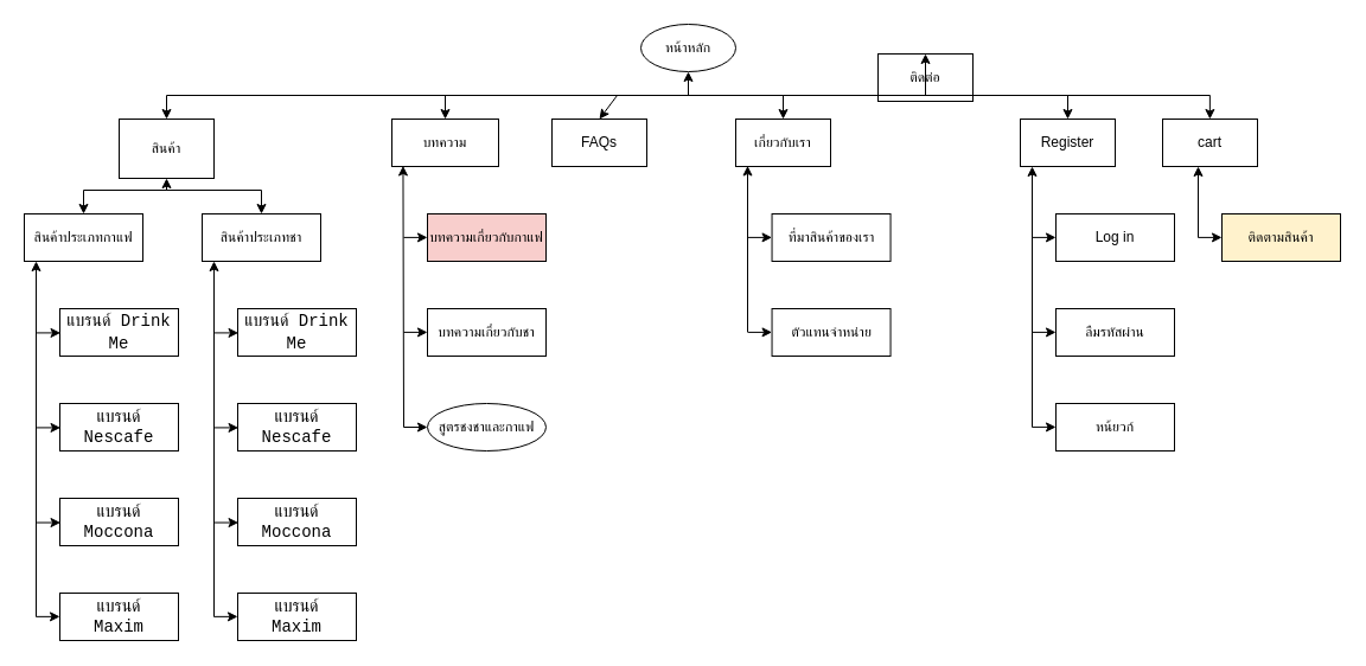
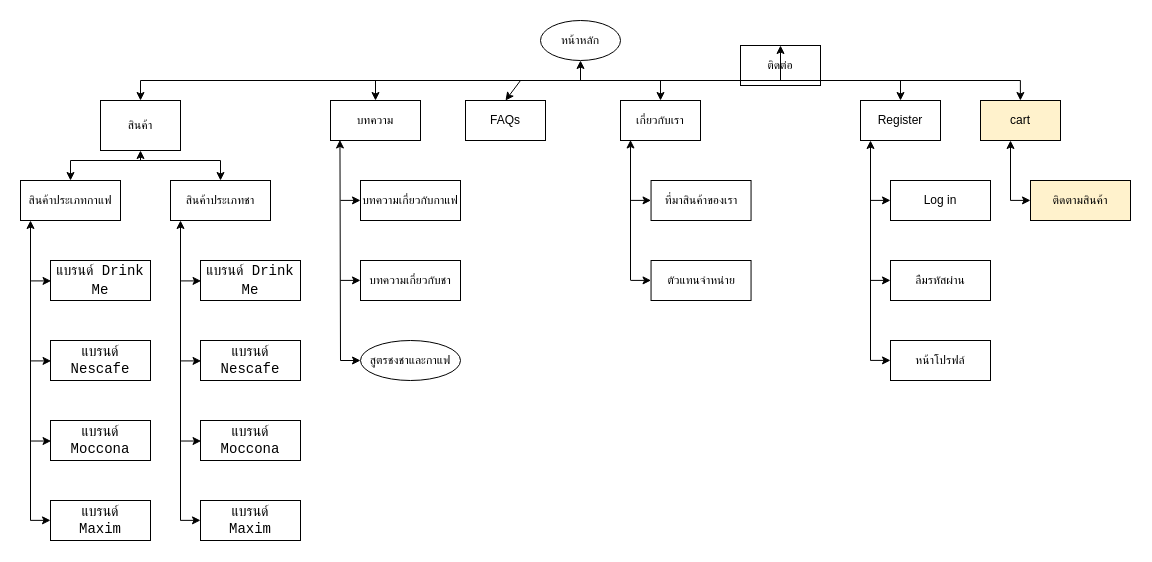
- <mxCell id="53" value="cart" style="rounded=0;whiteSpace=wrap;html=1;" vertex="1" parent="1"><mxGeometry x="980" y="100" width="80" height="40" as="geometry" /></mxCell>
+ <mxCell id="53" value="cart" style="rounded=0;whiteSpace=wrap;html=1;fillColor=#fff2cc;" vertex="1" parent="1"><mxGeometry x="980" y="100" width="80" height="40" as="geometry" /></mxCell>
- <mxCell id="19" value="บทความเกี่ยวกับกาแฟ" style="rounded=0;whiteSpace=wrap;html=1;fillColor=#f8cecc;" vertex="1" parent="1"><mxGeometry x="360" y="180" width="100" height="40" as="geometry" /></mxCell>
+ <mxCell id="19" value="บทความเกี่ยวกับกาแฟ" style="rounded=0;whiteSpace=wrap;html=1;" vertex="1" parent="1"><mxGeometry x="360" y="180" width="100" height="40" as="geometry" /></mxCell>
- <mxCell id="62" value="หน้ยวก์" style="rounded=0;whiteSpace=wrap;html=1;" vertex="1" parent="1"><mxGeometry x="890" y="340" width="100" height="40" as="geometry" /></mxCell>
+ <mxCell id="62" value="หน้าโปรฟล์" style="rounded=0;whiteSpace=wrap;html=1;" vertex="1" parent="1"><mxGeometry x="890" y="340" width="100" height="40" as="geometry" /></mxCell>
